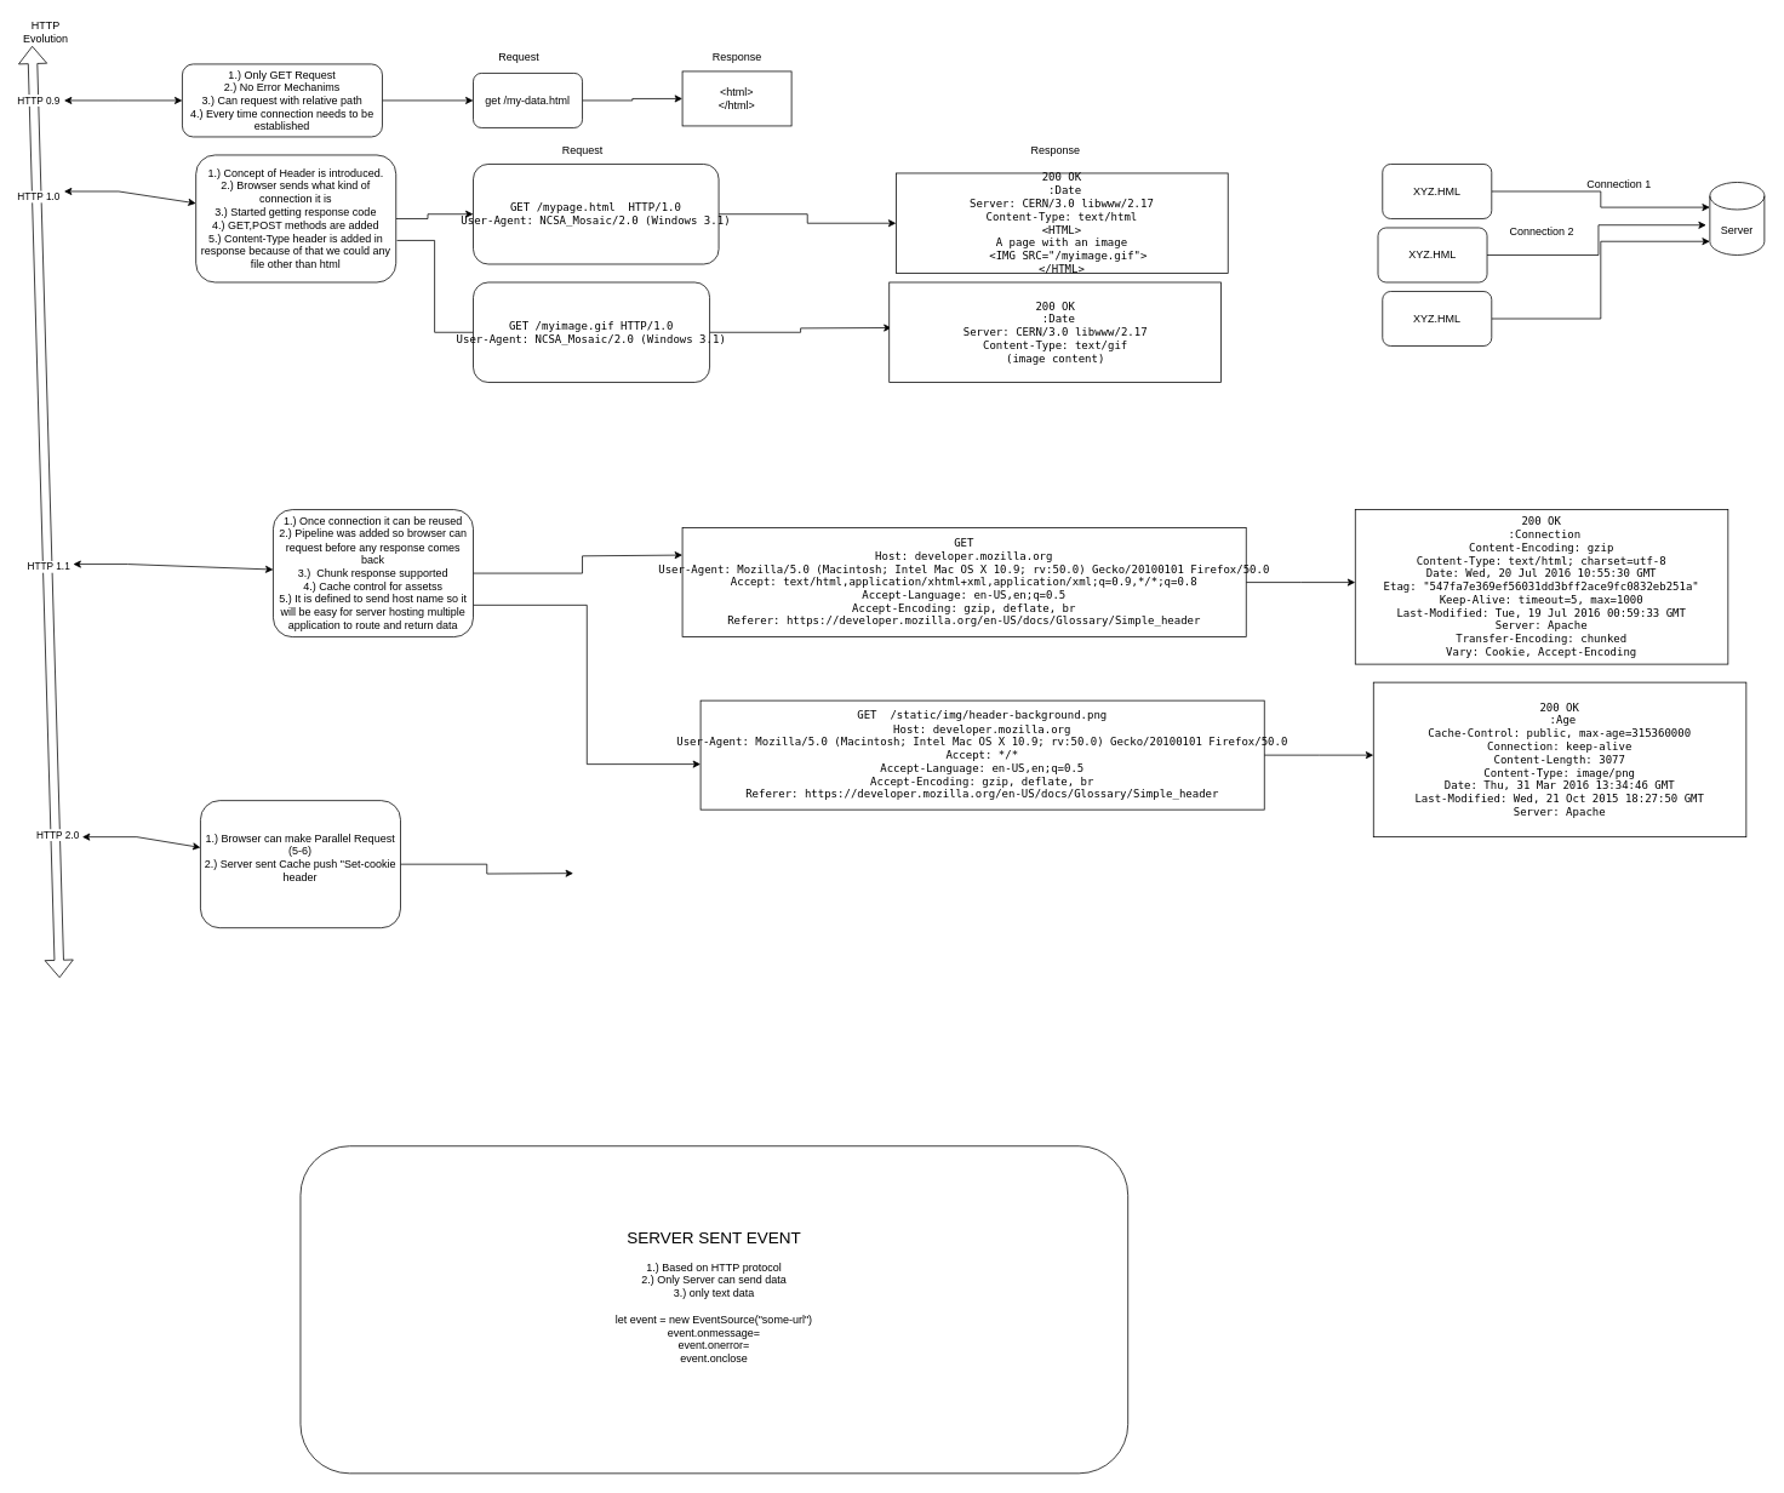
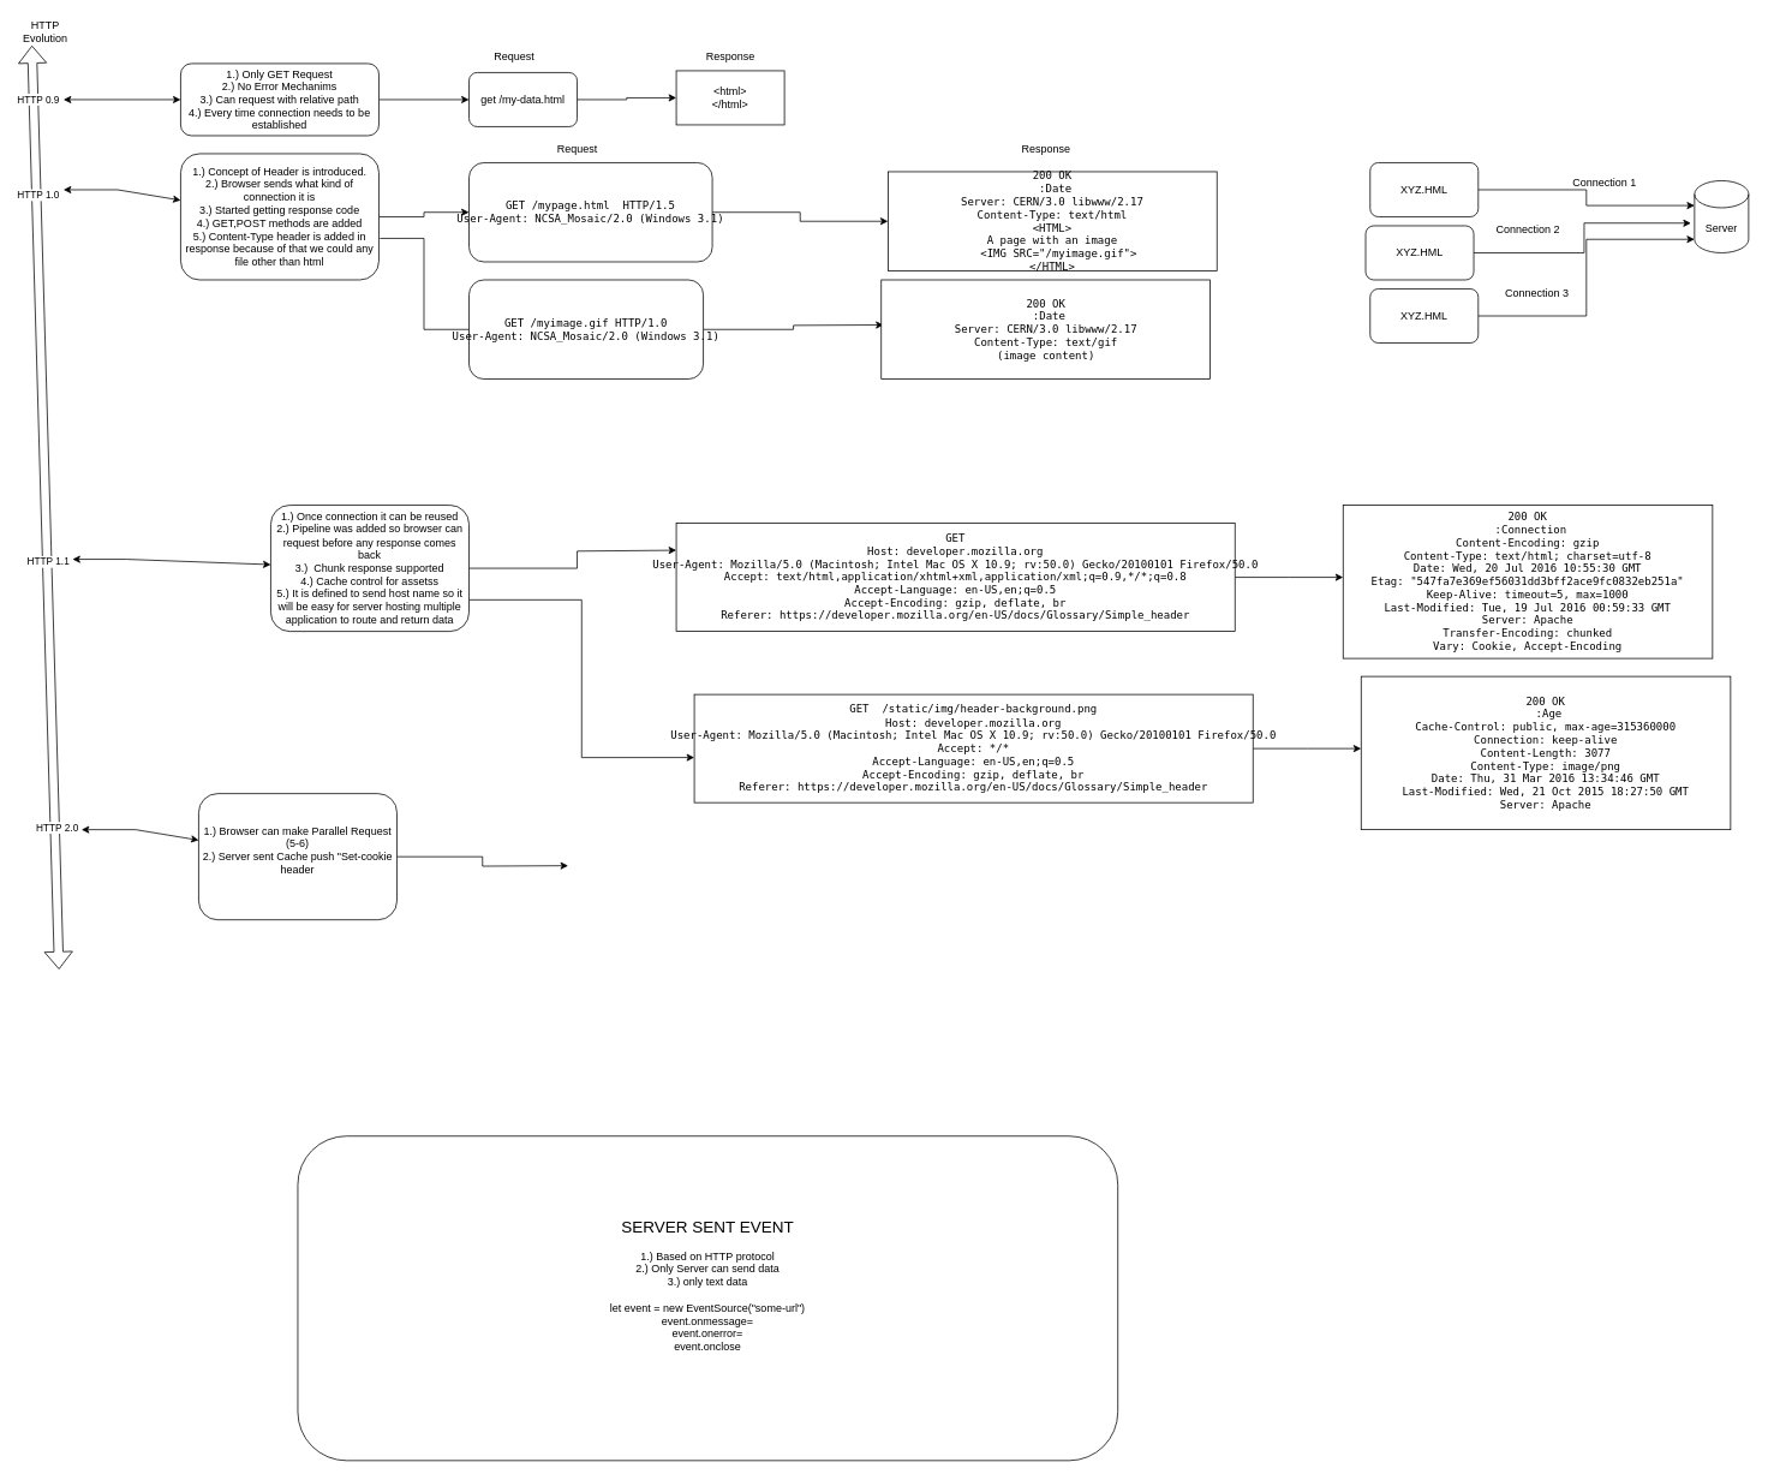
- <mxCell id="20" value="&lt;pre data-signature=&quot;eEAj/wopNgDbi0C3PqZAxSoGrTuY34WGQWQpwWFZ1rU=&quot; class=&quot;brush: http notranslate&quot;&gt;&lt;code&gt;GET &lt;span class=&quot;token request-target url&quot;&gt;&lt;span class=&quot;token path&quot;&gt;&lt;span class=&quot;token path-separator&quot;&gt;/&lt;/span&gt;mypage.html&lt;/span&gt;&lt;/span&gt;&lt;span class=&quot;token method property&quot;&gt;  HTTP/1.0&lt;/span&gt;&lt;br&gt;&lt;span class=&quot;token header&quot;&gt;&lt;span class=&quot;token header-name keyword&quot;&gt;User-Agent&lt;/span&gt;&lt;span class=&quot;token punctuation&quot;&gt;:&lt;/span&gt; &lt;span class=&quot;token header-value&quot;&gt;NCSA_Mosaic/2.0 (Windows 3.1)&lt;/span&gt;&lt;/span&gt;&lt;/code&gt;&lt;/pre&gt;" style="rounded=1;whiteSpace=wrap;html=1;" vertex="1" parent="1"><mxGeometry x="520" y="180" width="270" height="110" as="geometry" /></mxCell>
+ <mxCell id="20" value="&lt;pre data-signature=&quot;eEAj/wopNgDbi0C3PqZAxSoGrTuY34WGQWQpwWFZ1rU=&quot; class=&quot;brush: http notranslate&quot;&gt;&lt;code&gt;GET &lt;span class=&quot;token request-target url&quot;&gt;&lt;span class=&quot;token path&quot;&gt;&lt;span class=&quot;token path-separator&quot;&gt;/&lt;/span&gt;mypage.html&lt;/span&gt;&lt;/span&gt;&lt;span class=&quot;token method property&quot;&gt;  HTTP/1.5&lt;/span&gt;&lt;br&gt;&lt;span class=&quot;token header&quot;&gt;&lt;span class=&quot;token header-name keyword&quot;&gt;User-Agent&lt;/span&gt;&lt;span class=&quot;token punctuation&quot;&gt;:&lt;/span&gt; &lt;span class=&quot;token header-value&quot;&gt;NCSA_Mosaic/2.0 (Windows 3.1)&lt;/span&gt;&lt;/span&gt;&lt;/code&gt;&lt;/pre&gt;" style="rounded=1;whiteSpace=wrap;html=1;" vertex="1" parent="1"><mxGeometry x="520" y="180" width="270" height="110" as="geometry" /></mxCell>
- <mxCell id="18" value="&lt;div&gt;1.) Concept of Header is introduced.&lt;/div&gt;&lt;div&gt;2.) Browser sends what kind of connection it is&lt;/div&gt;&lt;div&gt;3.) Started getting response code &lt;br&gt;&lt;/div&gt;&lt;div&gt;4.) GET,POST methods are added&lt;/div&gt;&lt;div&gt;5.) Content-Type header is added in response because of that we could any file other than html&lt;br&gt;&lt;/div&gt;" style="rounded=1;whiteSpace=wrap;html=1;" vertex="1" parent="1"><mxGeometry x="215" y="170" width="220" height="140" as="geometry" /></mxCell>
+ <mxCell id="18" value="&lt;div&gt;1.) Concept of Header is introduced.&lt;/div&gt;&lt;div&gt;2.) Browser sends what kind of connection it is&lt;/div&gt;&lt;div&gt;3.) Started getting response code &lt;br&gt;&lt;/div&gt;&lt;div&gt;4.) GET,POST methods are added&lt;/div&gt;&lt;div&gt;5.) Content-Type header is added in response because of that we could any file other than html&lt;br&gt;&lt;/div&gt;" style="rounded=1;whiteSpace=wrap;html=1;" vertex="1" parent="1"><mxGeometry x="200" y="170" width="220" height="140" as="geometry" /></mxCell>
+ <mxCell id="44" value="Connection 3" style="text;html=1;align=center;verticalAlign=middle;resizable=0;points=[];autosize=1;strokeColor=none;fillColor=none;" vertex="1" parent="1"><mxGeometry x="1660" y="310" width="90" height="30" as="geometry" /></mxCell>
